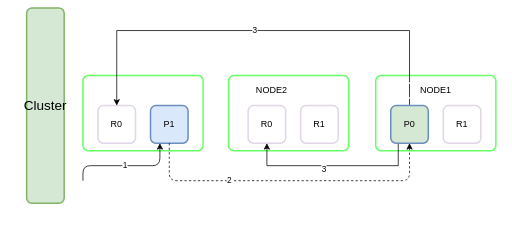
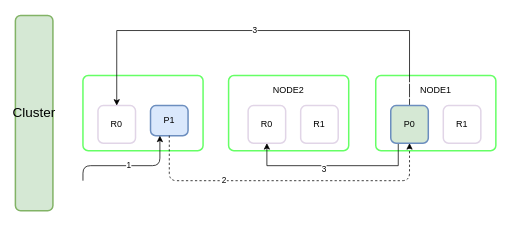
- <mxCell id="16" value="NODE2" style="rounded=1;whiteSpace=wrap;html=1;absoluteArcSize=1;arcSize=14;strokeWidth=2;strokeColor=#FFFFFF;fillColor=none;" vertex="1" parent="1"><mxGeometry x="318.5" y="110" width="85" height="20" as="geometry" /></mxCell>
+ <mxCell id="16" value="NODE2" style="rounded=1;whiteSpace=wrap;html=1;absoluteArcSize=1;arcSize=14;strokeWidth=2;strokeColor=#FFFFFF;fillColor=none;" vertex="1" parent="1"><mxGeometry x="318.5" y="110" width="130" height="20" as="geometry" /></mxCell>
- <mxCell id="2" value="&lt;font style=&quot;font-size: 18px&quot;&gt;Cluster&lt;/font&gt;" style="rounded=1;whiteSpace=wrap;html=1;absoluteArcSize=1;arcSize=14;strokeWidth=2;fillColor=#d5e8d4;strokeColor=#82b366;" vertex="1" parent="1"><mxGeometry x="35" y="10" width="50" height="260" as="geometry" /></mxCell>
+ <mxCell id="2" value="&lt;font style=&quot;font-size: 18px&quot;&gt;Cluster&lt;/font&gt;" style="rounded=1;whiteSpace=wrap;html=1;absoluteArcSize=1;arcSize=14;strokeWidth=2;fillColor=#d5e8d4;strokeColor=#82b366;" vertex="1" parent="1"><mxGeometry x="20" y="20" width="50" height="260" as="geometry" /></mxCell>
- <mxCell id="7" value="P1" style="rounded=1;whiteSpace=wrap;html=1;absoluteArcSize=1;arcSize=14;strokeWidth=2;strokeColor=#6c8ebf;fillColor=#dae8fc;" vertex="1" parent="1"><mxGeometry x="200" y="140" width="50" height="50" as="geometry" /></mxCell>
+ <mxCell id="7" value="P1" style="rounded=1;whiteSpace=wrap;html=1;absoluteArcSize=1;arcSize=14;strokeWidth=2;strokeColor=#6c8ebf;fillColor=#dae8fc;" vertex="1" parent="1"><mxGeometry x="200" y="140" width="50" height="40" as="geometry" /></mxCell>
